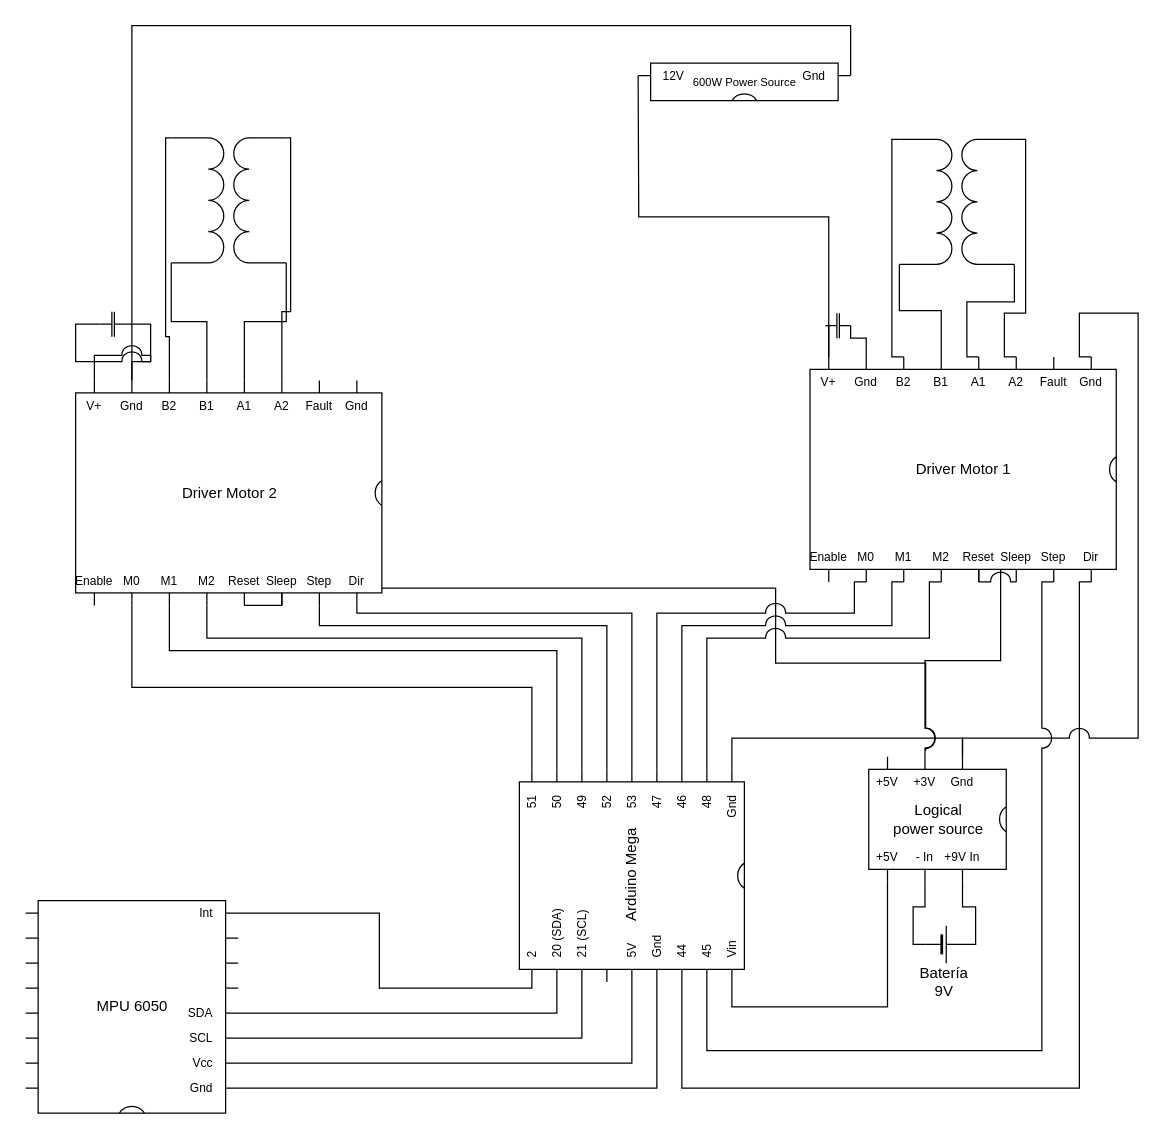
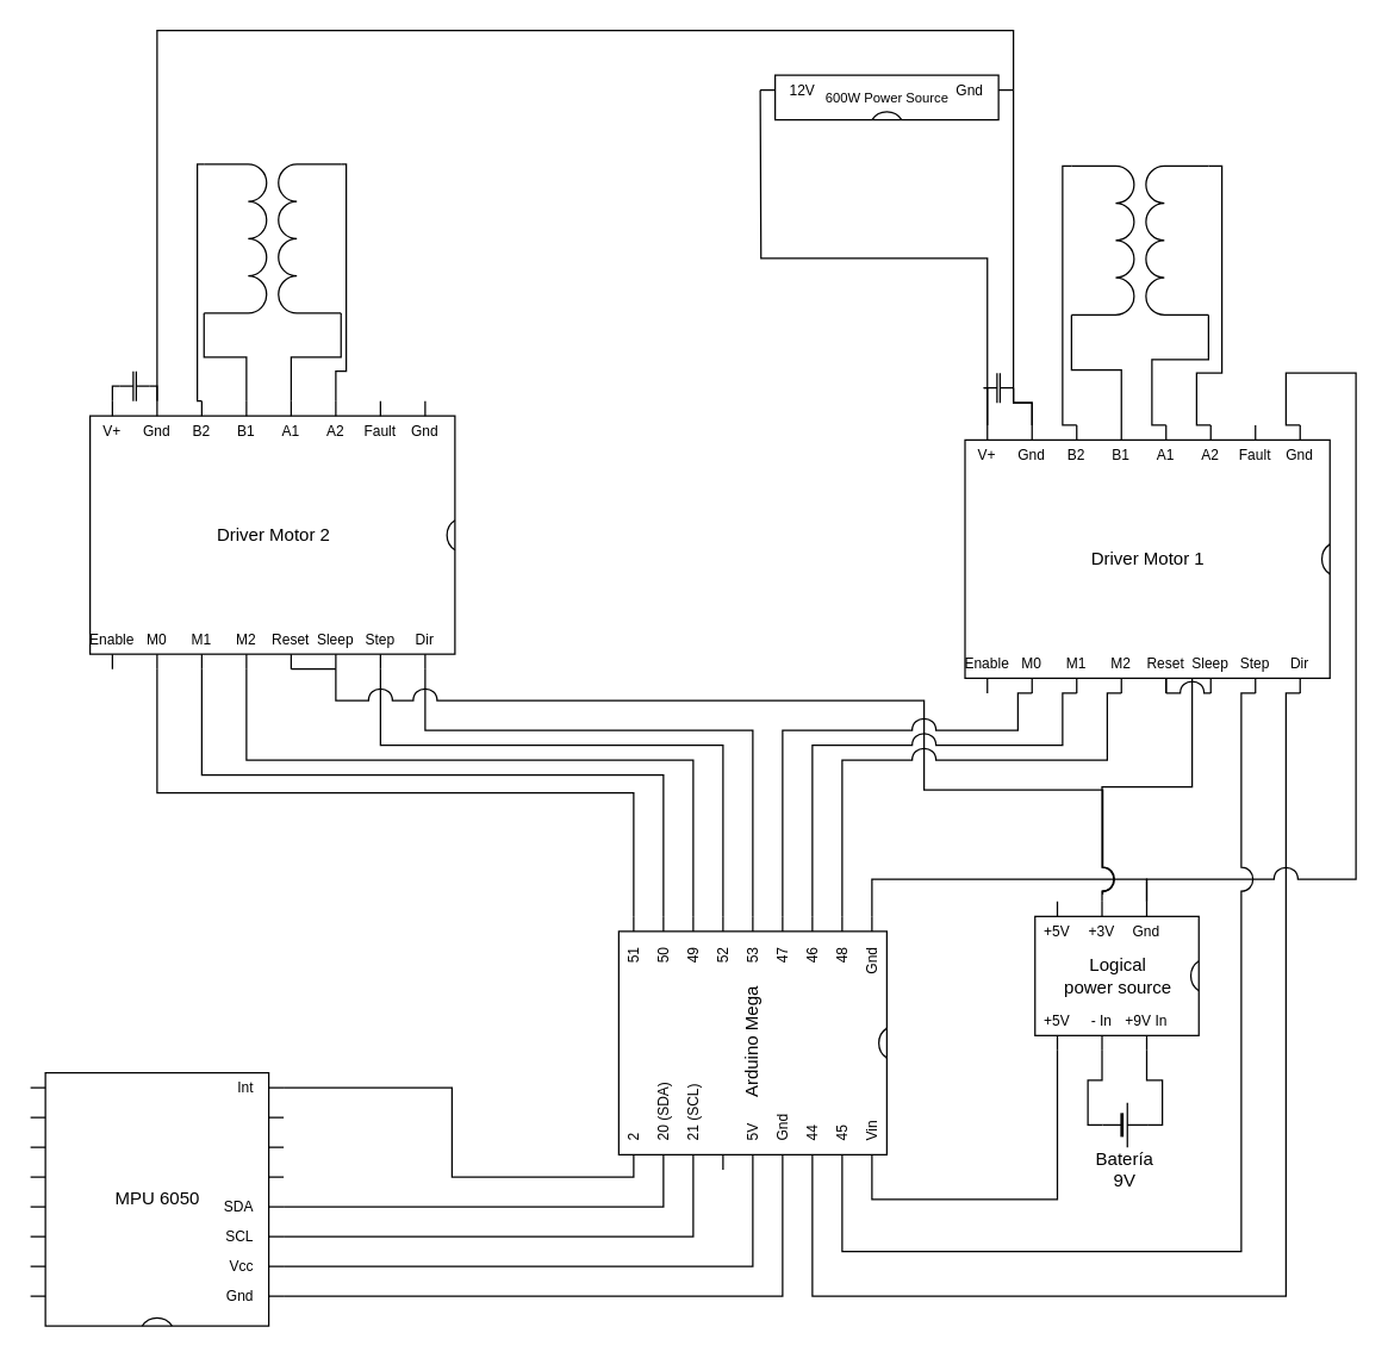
+ <mxCell id="17" style="edgeStyle=orthogonalEdgeStyle;rounded=0;orthogonalLoop=1;jettySize=auto;html=1;exitX=1;exitY=0;exitDx=0;exitDy=10;exitPerimeter=0;entryX=0;entryY=0;entryDx=45;entryDy=0;entryPerimeter=0;endArrow=none;endFill=0;jumpStyle=arc;" edge="1" parent="1" source="18" target="46"><mxGeometry relative="1" as="geometry"><Array as="points"><mxPoint x="680" y="270" /></Array></mxGeometry></mxCell>
- <mxCell id="32" value="&lt;div&gt;Driver Motor 2&lt;/div&gt;" style="shadow=0;dashed=0;align=center;html=1;strokeWidth=1;shape=mxgraph.electrical.logic_gates.dual_inline_ic;labelNames=Gnd,Fault,A2,A1,B1,B2,Gnd,V+,Enable,M0,M1,M2,Reset,Sleep,Step,Dir,q,r,s,t;pinSpacing=30;pinLabelType=cust;labelCount=20;startPin=e;" vertex="1" parent="1"><mxGeometry x="60" y="303.82" width="245" height="180" as="geometry" /></mxCell>
+ <mxCell id="32" value="&lt;div&gt;Driver Motor 2&lt;/div&gt;" style="shadow=0;dashed=0;align=center;html=1;strokeWidth=1;shape=mxgraph.electrical.logic_gates.dual_inline_ic;labelNames=Gnd,Fault,A2,A1,B1,B2,Gnd,V+,Enable,M0,M1,M2,Reset,Sleep,Step,Dir,q,r,s,t;pinSpacing=30;pinLabelType=cust;labelCount=20;startPin=e;" vertex="1" parent="1"><mxGeometry x="60" y="268.82" width="245" height="180" as="geometry" /></mxCell>
